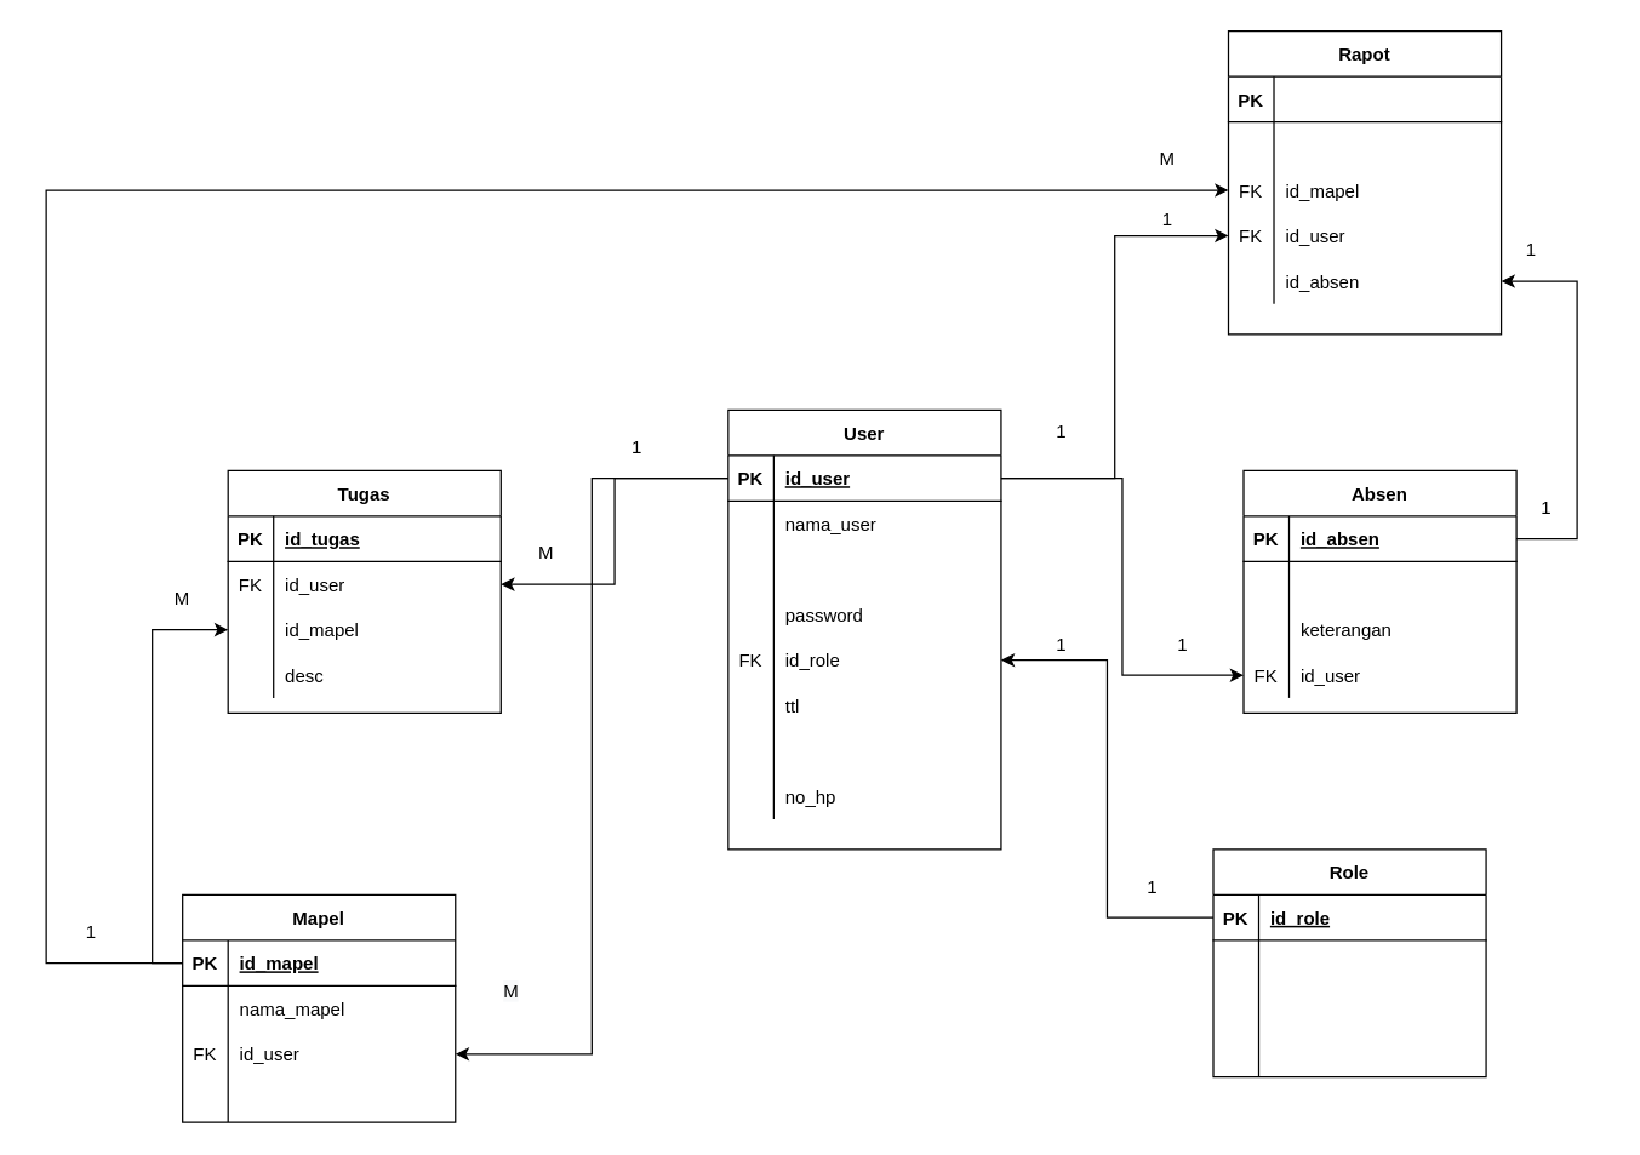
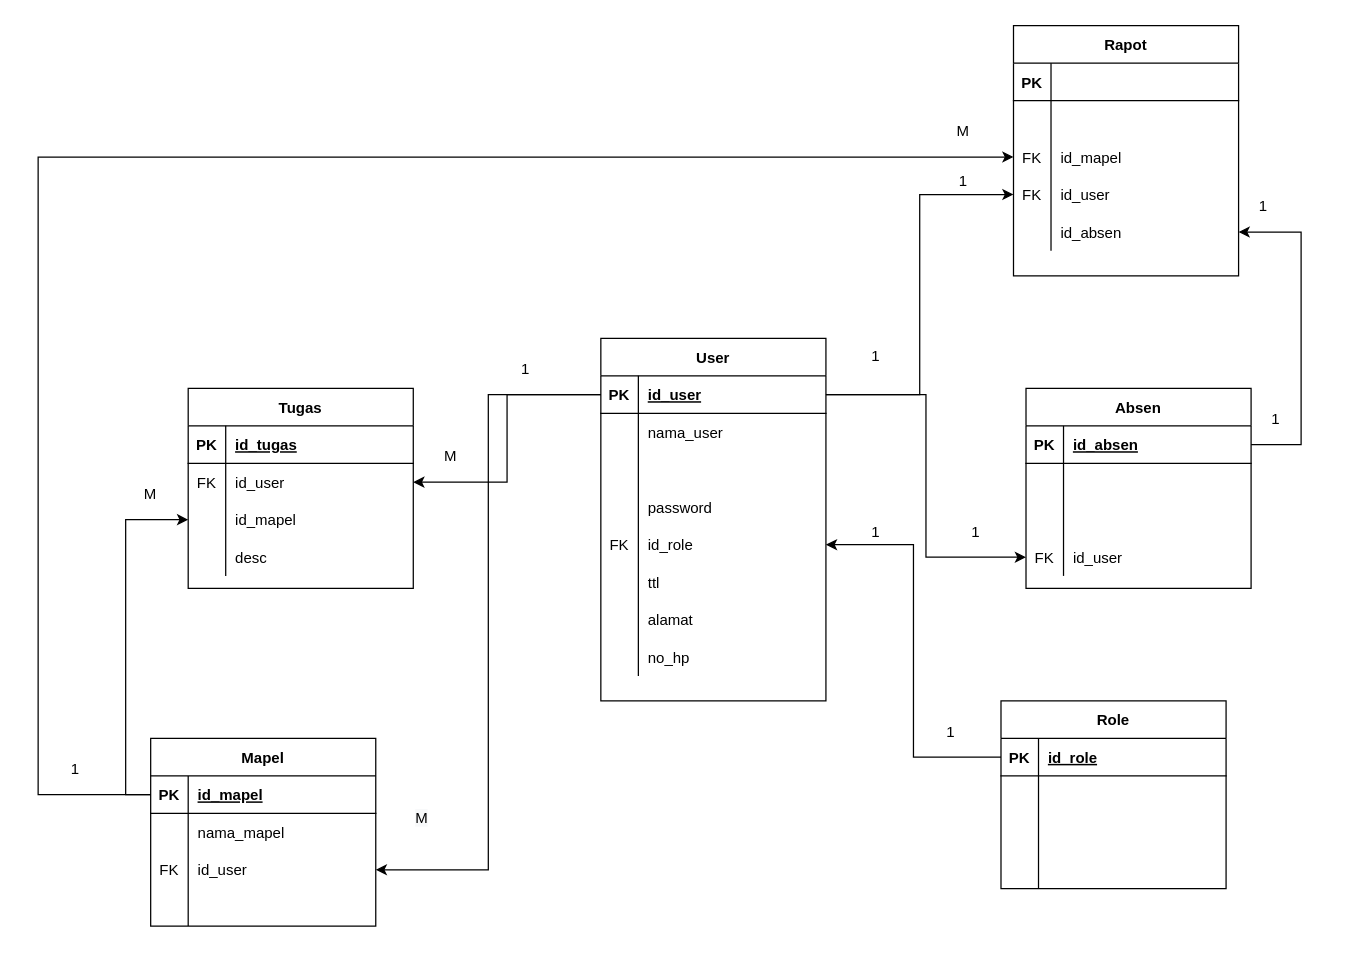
- <mxCell id="75" value="keterangan" style="shape=partialRectangle;connectable=0;fillColor=none;top=0;left=0;bottom=0;right=0;align=left;spacingLeft=6;overflow=hidden;" vertex="1" parent="73"><mxGeometry x="30" width="150" height="30" as="geometry" /></mxCell>
+ <mxCell id="22" value="alamat" style="shape=partialRectangle;connectable=0;fillColor=none;top=0;left=0;bottom=0;right=0;align=left;spacingLeft=6;overflow=hidden;" vertex="1" parent="20"><mxGeometry x="30" width="150" height="30" as="geometry" /></mxCell>
